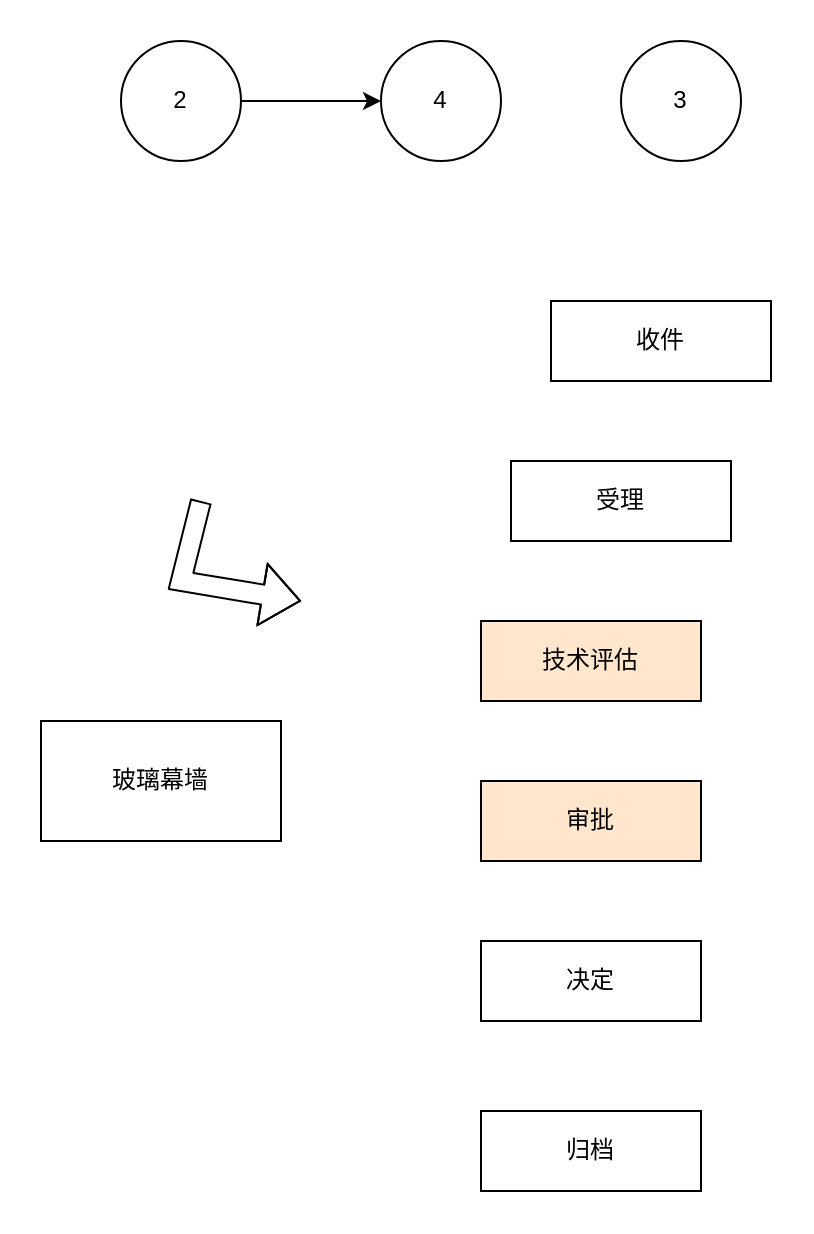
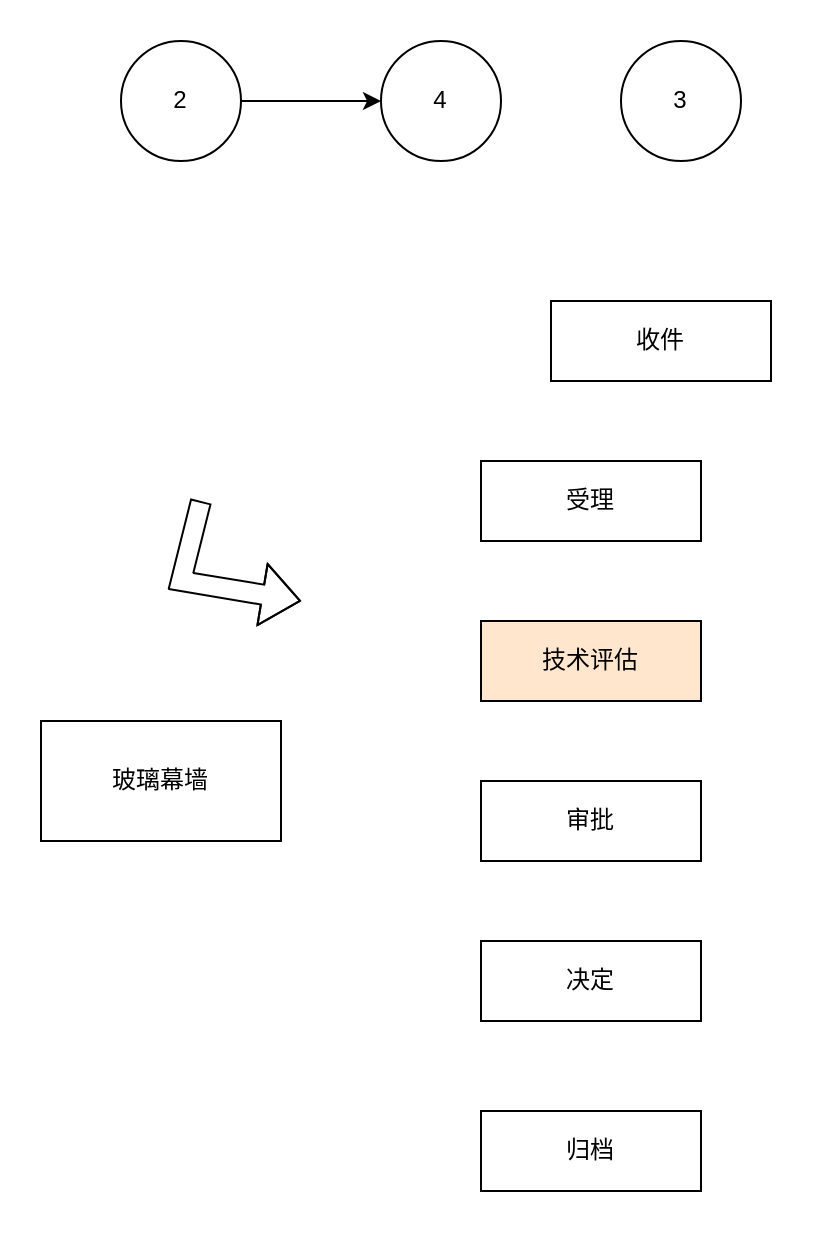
- <mxCell id="8" value="受理" style="rounded=0;whiteSpace=wrap;html=1;" parent="1" vertex="1"><mxGeometry x="255" y="230" width="110" height="40" as="geometry" /></mxCell>
+ <mxCell id="8" value="受理" style="rounded=0;whiteSpace=wrap;html=1;" parent="1" vertex="1"><mxGeometry x="240" y="230" width="110" height="40" as="geometry" /></mxCell>
- <mxCell id="10" value="审批" style="rounded=0;whiteSpace=wrap;html=1;fillColor=#ffe6cc;" parent="1" vertex="1"><mxGeometry x="240" y="390" width="110" height="40" as="geometry" /></mxCell>
+ <mxCell id="10" value="审批" style="rounded=0;whiteSpace=wrap;html=1;" parent="1" vertex="1"><mxGeometry x="240" y="390" width="110" height="40" as="geometry" /></mxCell>
